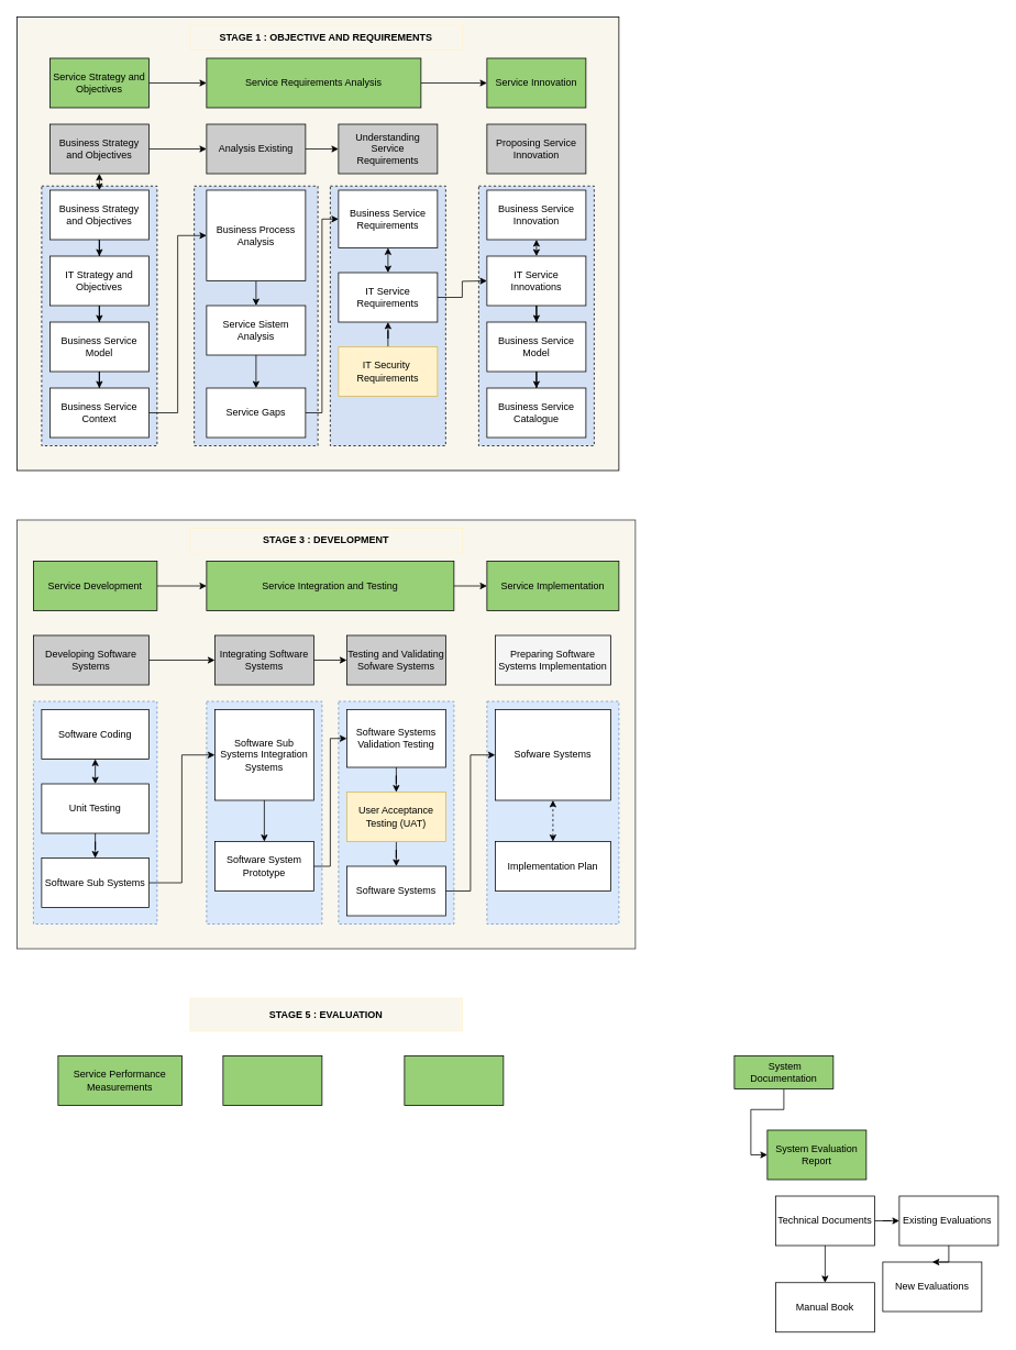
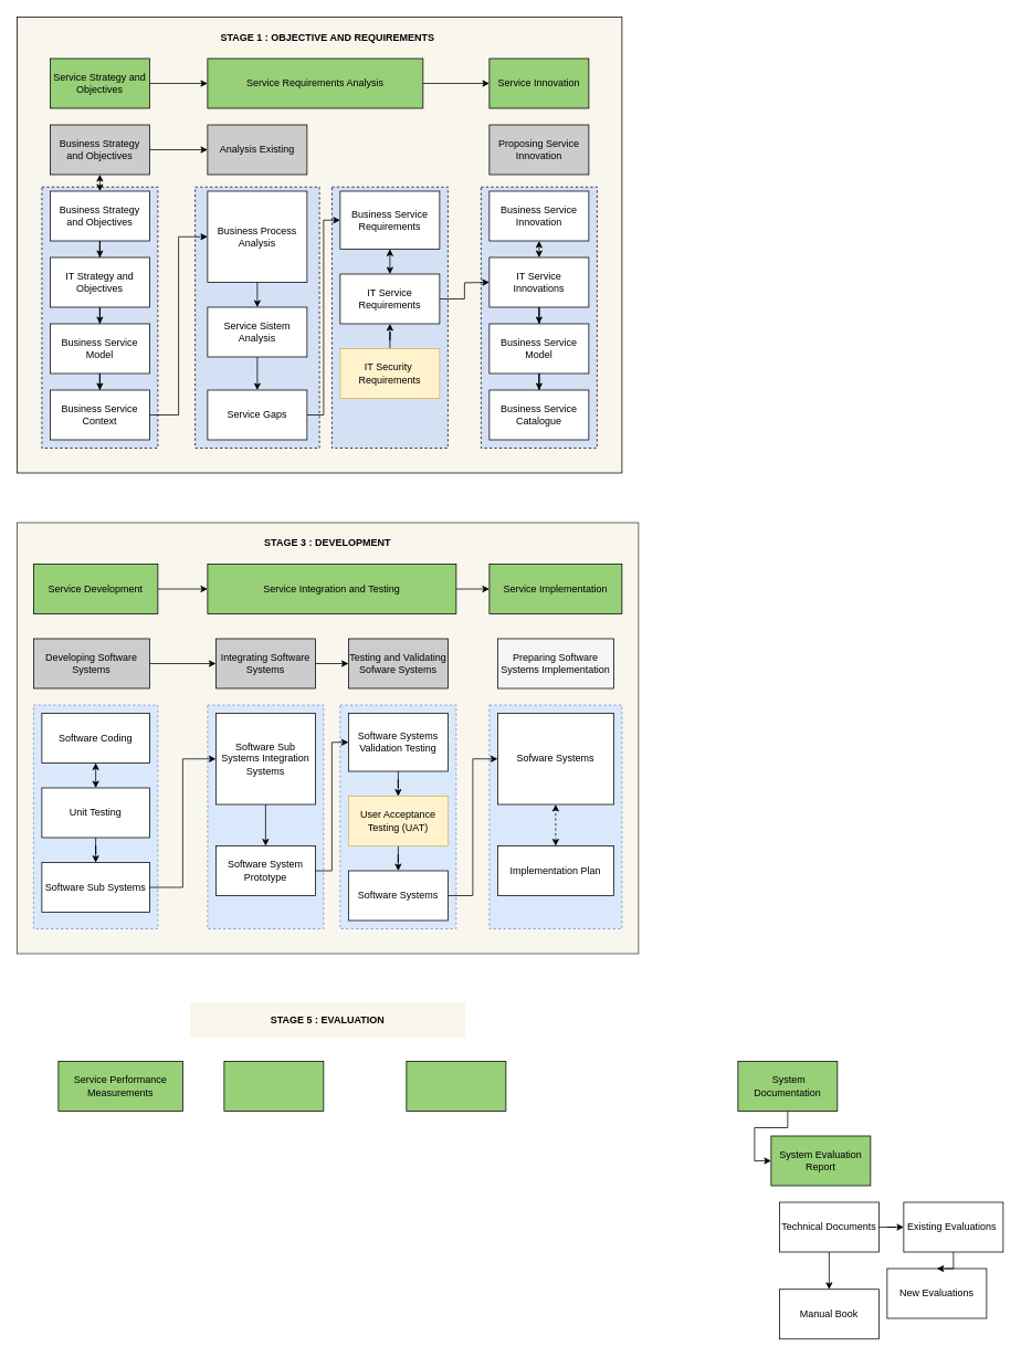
- <mxCell id="19" style="edgeStyle=orthogonalEdgeStyle;rounded=0;orthogonalLoop=1;jettySize=auto;html=1;entryX=0;entryY=0.5;entryDx=0;entryDy=0;" edge="1" parent="1" source="20" target="21"><mxGeometry relative="1" as="geometry" /></mxCell>
- <mxCell id="21" value="Understanding Service Requirements" style="rounded=0;whiteSpace=wrap;html=1;fillColor=#CCCCCC;" vertex="1" parent="1"><mxGeometry x="410" y="150" width="120" height="60" as="geometry" /></mxCell>
- <mxCell id="85" value="&amp;nbsp;System Documentation" style="rounded=0;whiteSpace=wrap;html=1;strokeColor=#000000;fillColor=#97D077;" vertex="1" parent="1"><mxGeometry x="890" y="1280" width="120" height="40" as="geometry" /></mxCell>
+ <mxCell id="85" value="&amp;nbsp;System Documentation" style="rounded=0;whiteSpace=wrap;html=1;strokeColor=#000000;fillColor=#97D077;" vertex="1" parent="1"><mxGeometry x="890" y="1280" width="120" height="60" as="geometry" /></mxCell>
